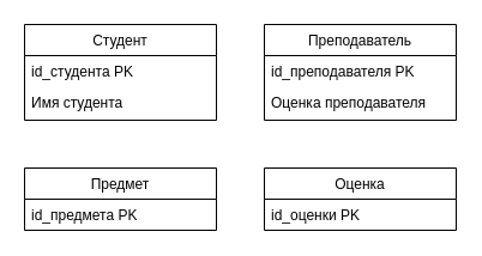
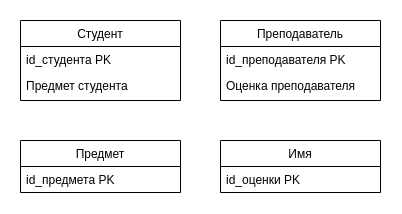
- <mxCell id="4" value="Имя студента" style="text;align=left;verticalAlign=top;spacingLeft=4;spacingRight=4;overflow=hidden;rotatable=0;points=[[0,0.5],[1,0.5]];portConstraint=eastwest;rounded=0;shadow=0;html=0;" parent="2" vertex="1"><mxGeometry y="52" width="160" height="26" as="geometry" /></mxCell>
+ <mxCell id="4" value="Предмет студента" style="text;align=left;verticalAlign=top;spacingLeft=4;spacingRight=4;overflow=hidden;rotatable=0;points=[[0,0.5],[1,0.5]];portConstraint=eastwest;rounded=0;shadow=0;html=0;" parent="2" vertex="1"><mxGeometry y="52" width="160" height="26" as="geometry" /></mxCell>
- <mxCell id="10" value="Оценка" style="swimlane;fontStyle=0;align=center;verticalAlign=top;childLayout=stackLayout;horizontal=1;startSize=26;horizontalStack=0;resizeParent=1;resizeLast=0;collapsible=1;marginBottom=0;rounded=0;shadow=0;strokeWidth=1;" parent="1" vertex="1"><mxGeometry x="220" y="140" width="160" height="52" as="geometry"><mxRectangle x="230" y="140" width="160" height="26" as="alternateBounds" /></mxGeometry></mxCell>
+ <mxCell id="10" value="Имя" style="swimlane;fontStyle=0;align=center;verticalAlign=top;childLayout=stackLayout;horizontal=1;startSize=26;horizontalStack=0;resizeParent=1;resizeLast=0;collapsible=1;marginBottom=0;rounded=0;shadow=0;strokeWidth=1;" parent="1" vertex="1"><mxGeometry x="220" y="140" width="160" height="52" as="geometry"><mxRectangle x="230" y="140" width="160" height="26" as="alternateBounds" /></mxGeometry></mxCell>
